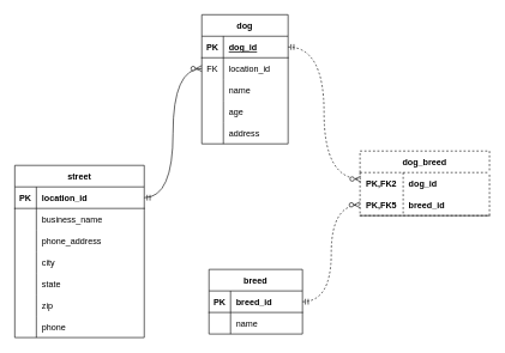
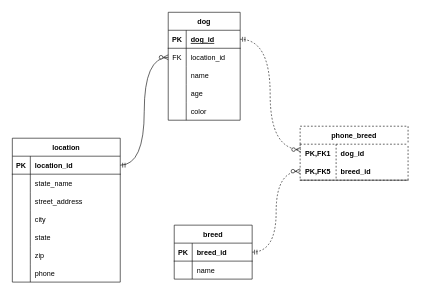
- <mxCell id="39" value="address" style="shape=partialRectangle;connectable=0;fillColor=none;top=0;left=0;bottom=0;right=0;align=left;spacingLeft=6;overflow=hidden;" vertex="1" parent="37"><mxGeometry x="30" width="90" height="30" as="geometry"><mxRectangle width="90" height="30" as="alternateBounds" /></mxGeometry></mxCell>
+ <mxCell id="39" value="color" style="shape=partialRectangle;connectable=0;fillColor=none;top=0;left=0;bottom=0;right=0;align=left;spacingLeft=6;overflow=hidden;" vertex="1" parent="37"><mxGeometry x="30" width="90" height="30" as="geometry"><mxRectangle width="90" height="30" as="alternateBounds" /></mxGeometry></mxCell>
- <mxCell id="48" value="dog_breed" style="shape=table;startSize=30;container=1;collapsible=1;childLayout=tableLayout;fixedRows=1;rowLines=0;fontStyle=1;align=center;resizeLast=1;dashed=1;" vertex="1" parent="1"><mxGeometry x="500" y="210" width="180" height="90" as="geometry" /></mxCell>
+ <mxCell id="48" value="phone_breed" style="shape=table;startSize=30;container=1;collapsible=1;childLayout=tableLayout;fixedRows=1;rowLines=0;fontStyle=1;align=center;resizeLast=1;dashed=1;" vertex="1" parent="1"><mxGeometry x="500" y="210" width="180" height="90" as="geometry" /></mxCell>
- <mxCell id="2" value="street" style="shape=table;startSize=30;container=1;collapsible=1;childLayout=tableLayout;fixedRows=1;rowLines=0;fontStyle=1;align=center;resizeLast=1;" vertex="1" parent="1"><mxGeometry x="20" y="230" width="180" height="240" as="geometry" /></mxCell>
+ <mxCell id="2" value="location" style="shape=table;startSize=30;container=1;collapsible=1;childLayout=tableLayout;fixedRows=1;rowLines=0;fontStyle=1;align=center;resizeLast=1;" vertex="1" parent="1"><mxGeometry x="20" y="230" width="180" height="240" as="geometry" /></mxCell>
- <mxCell id="50" value="PK,FK2" style="shape=partialRectangle;connectable=0;fillColor=none;top=0;left=0;bottom=0;right=0;fontStyle=1;overflow=hidden;" vertex="1" parent="49"><mxGeometry width="60" height="30" as="geometry"><mxRectangle width="60" height="30" as="alternateBounds" /></mxGeometry></mxCell>
+ <mxCell id="50" value="PK,FK1" style="shape=partialRectangle;connectable=0;fillColor=none;top=0;left=0;bottom=0;right=0;fontStyle=1;overflow=hidden;" vertex="1" parent="49"><mxGeometry width="60" height="30" as="geometry"><mxRectangle width="60" height="30" as="alternateBounds" /></mxGeometry></mxCell>
- <mxCell id="8" value="business_name" style="shape=partialRectangle;connectable=0;fillColor=none;top=0;left=0;bottom=0;right=0;align=left;spacingLeft=6;overflow=hidden;" vertex="1" parent="6"><mxGeometry x="30" width="150" height="30" as="geometry"><mxRectangle width="150" height="30" as="alternateBounds" /></mxGeometry></mxCell>
+ <mxCell id="8" value="state_name" style="shape=partialRectangle;connectable=0;fillColor=none;top=0;left=0;bottom=0;right=0;align=left;spacingLeft=6;overflow=hidden;" vertex="1" parent="6"><mxGeometry x="30" width="150" height="30" as="geometry"><mxRectangle width="150" height="30" as="alternateBounds" /></mxGeometry></mxCell>
- <mxCell id="11" value="phone_address" style="shape=partialRectangle;connectable=0;fillColor=none;top=0;left=0;bottom=0;right=0;align=left;spacingLeft=6;overflow=hidden;" vertex="1" parent="9"><mxGeometry x="30" width="150" height="30" as="geometry"><mxRectangle width="150" height="30" as="alternateBounds" /></mxGeometry></mxCell>
+ <mxCell id="11" value="street_address" style="shape=partialRectangle;connectable=0;fillColor=none;top=0;left=0;bottom=0;right=0;align=left;spacingLeft=6;overflow=hidden;" vertex="1" parent="9"><mxGeometry x="30" width="150" height="30" as="geometry"><mxRectangle width="150" height="30" as="alternateBounds" /></mxGeometry></mxCell>
